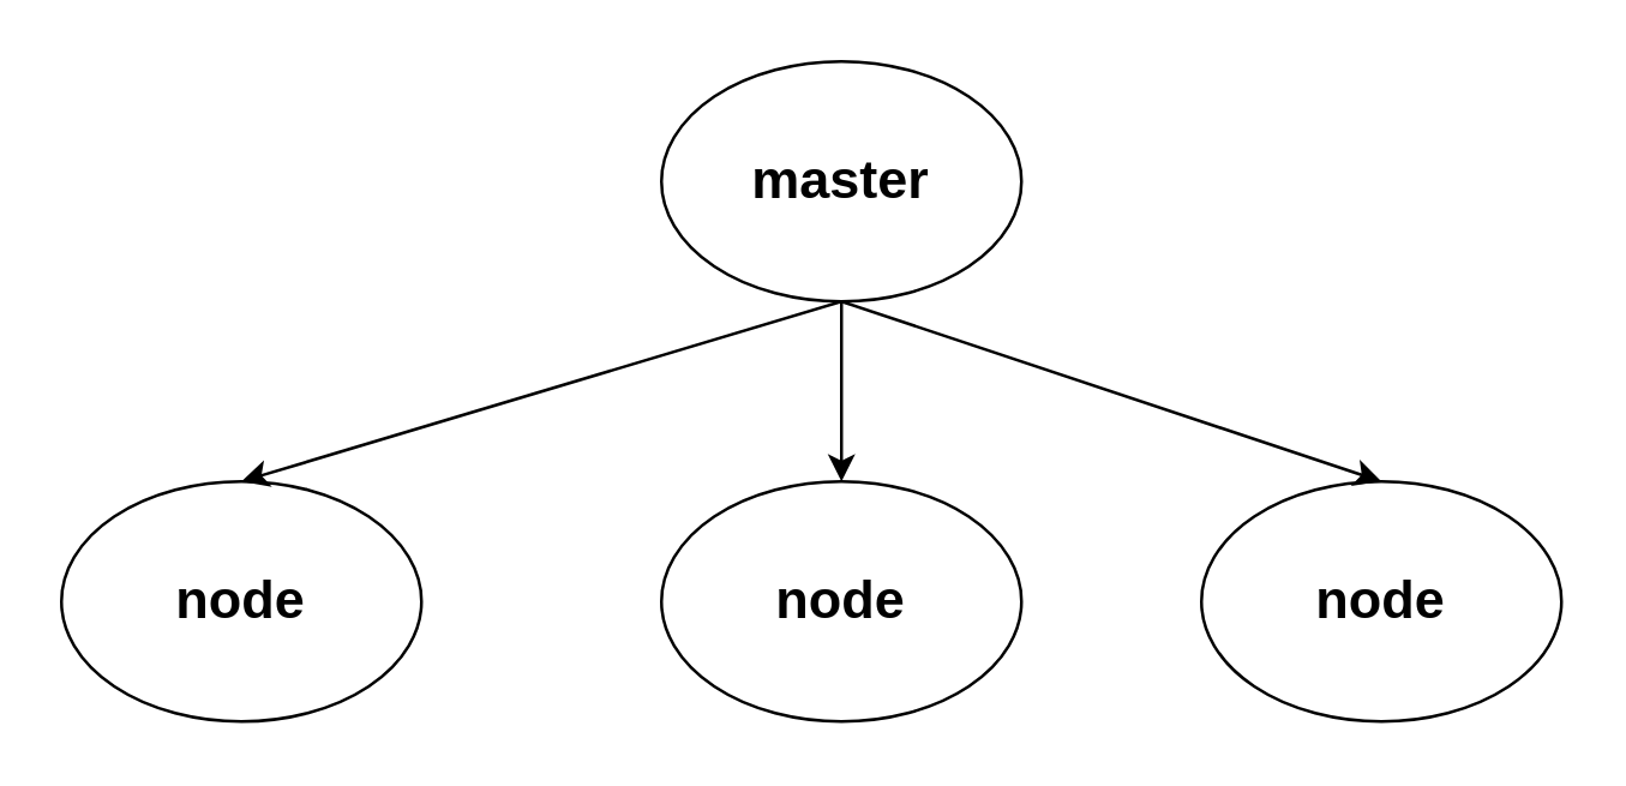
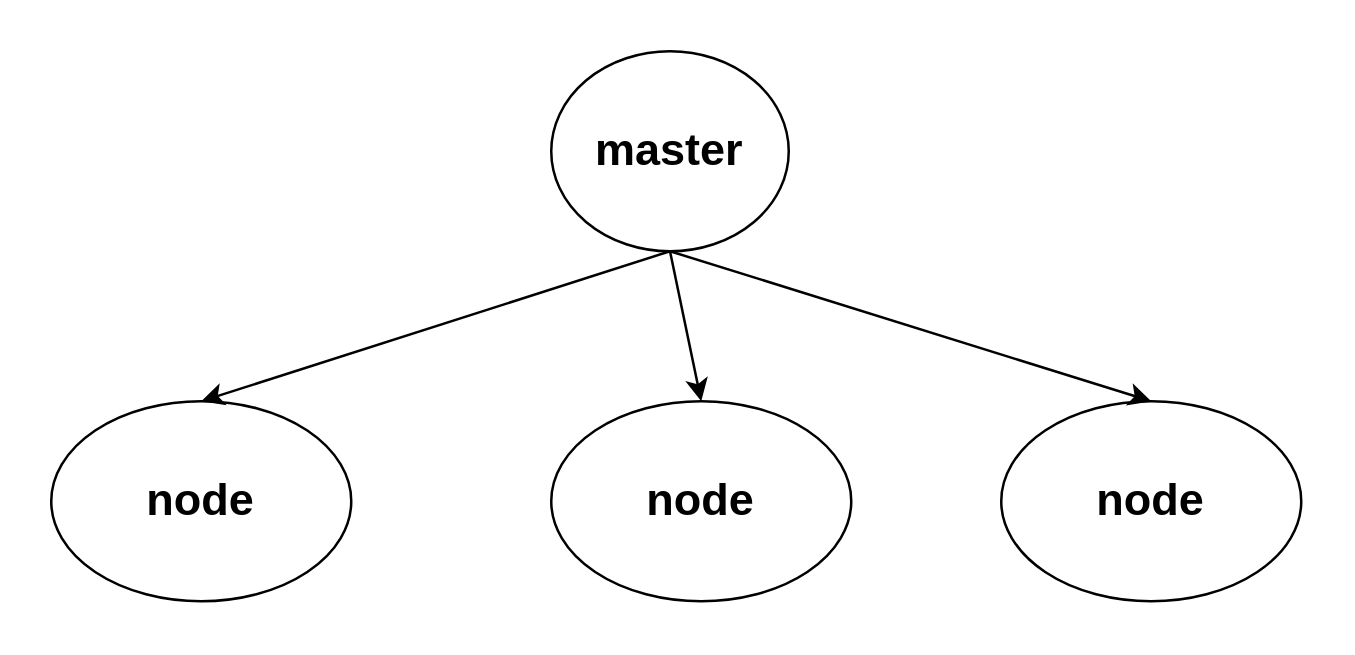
- <mxCell id="2" value="&lt;b&gt;&lt;font style=&quot;font-size: 18px;&quot;&gt;master&lt;/font&gt;&lt;/b&gt;" style="ellipse;whiteSpace=wrap;html=1;" vertex="1" parent="1"><mxGeometry x="220" y="20" width="120" height="80" as="geometry" /></mxCell>
+ <mxCell id="2" value="&lt;b&gt;&lt;font style=&quot;font-size: 18px;&quot;&gt;master&lt;/font&gt;&lt;/b&gt;" style="ellipse;whiteSpace=wrap;html=1;" vertex="1" parent="1"><mxGeometry x="220" y="20" width="95" height="80" as="geometry" /></mxCell>
